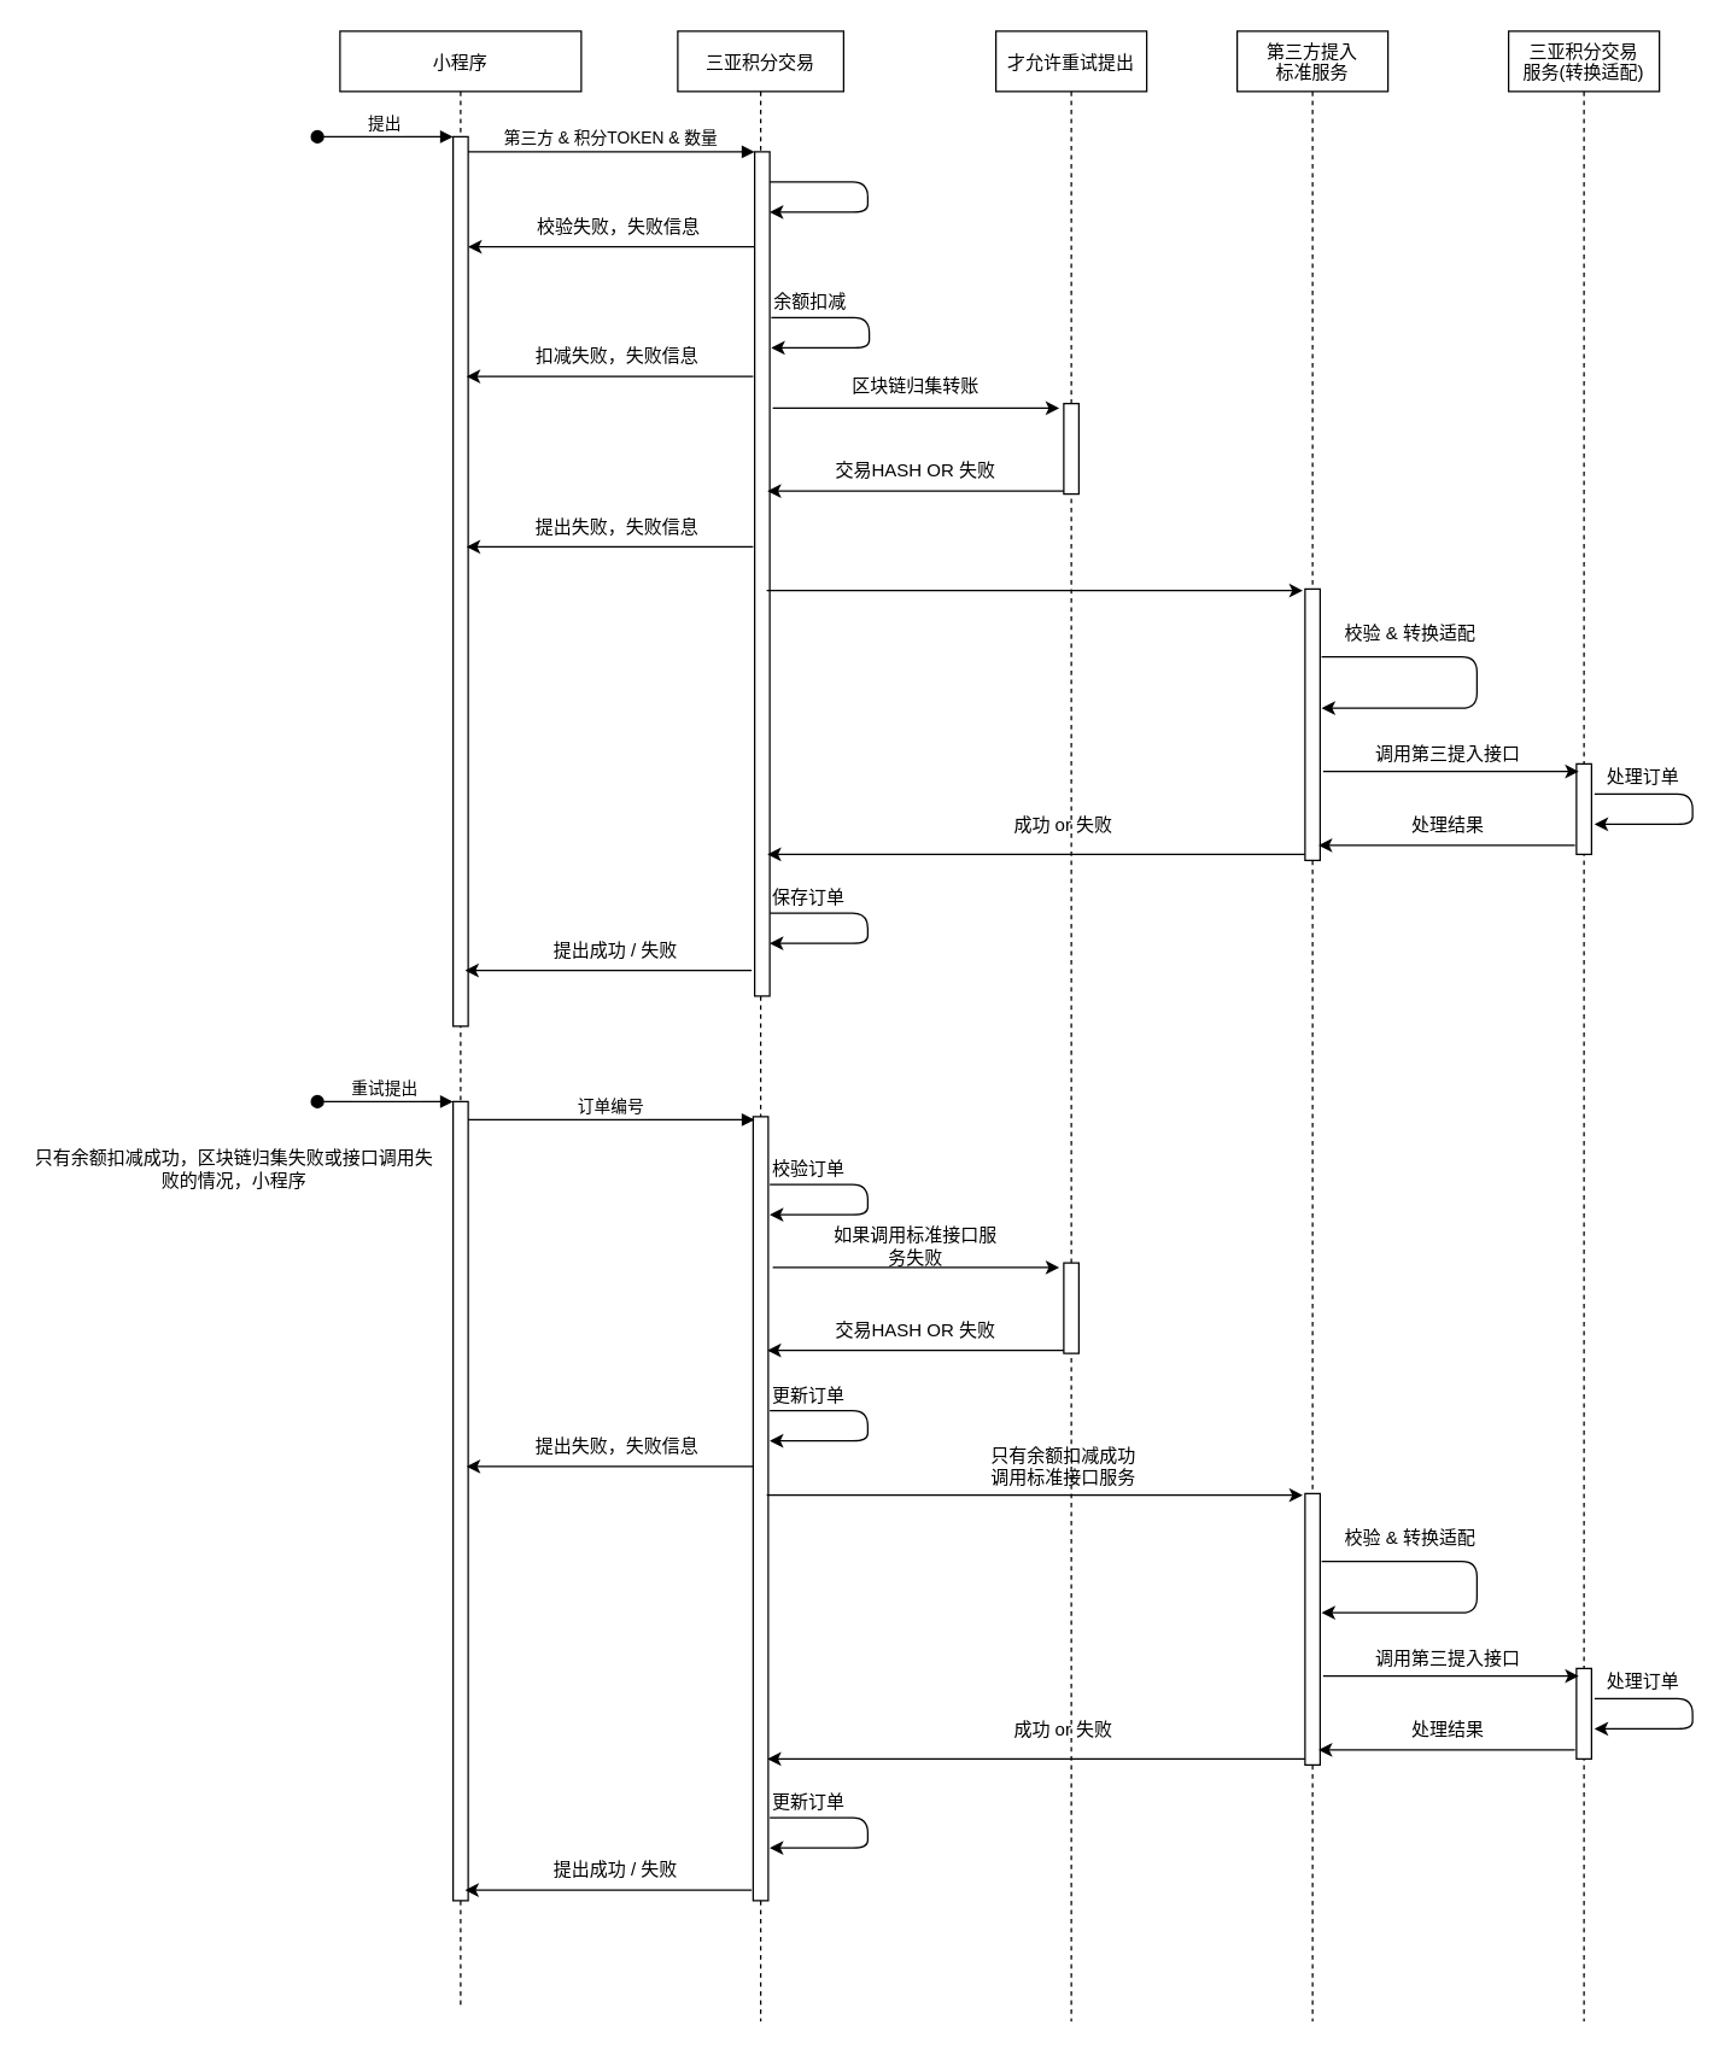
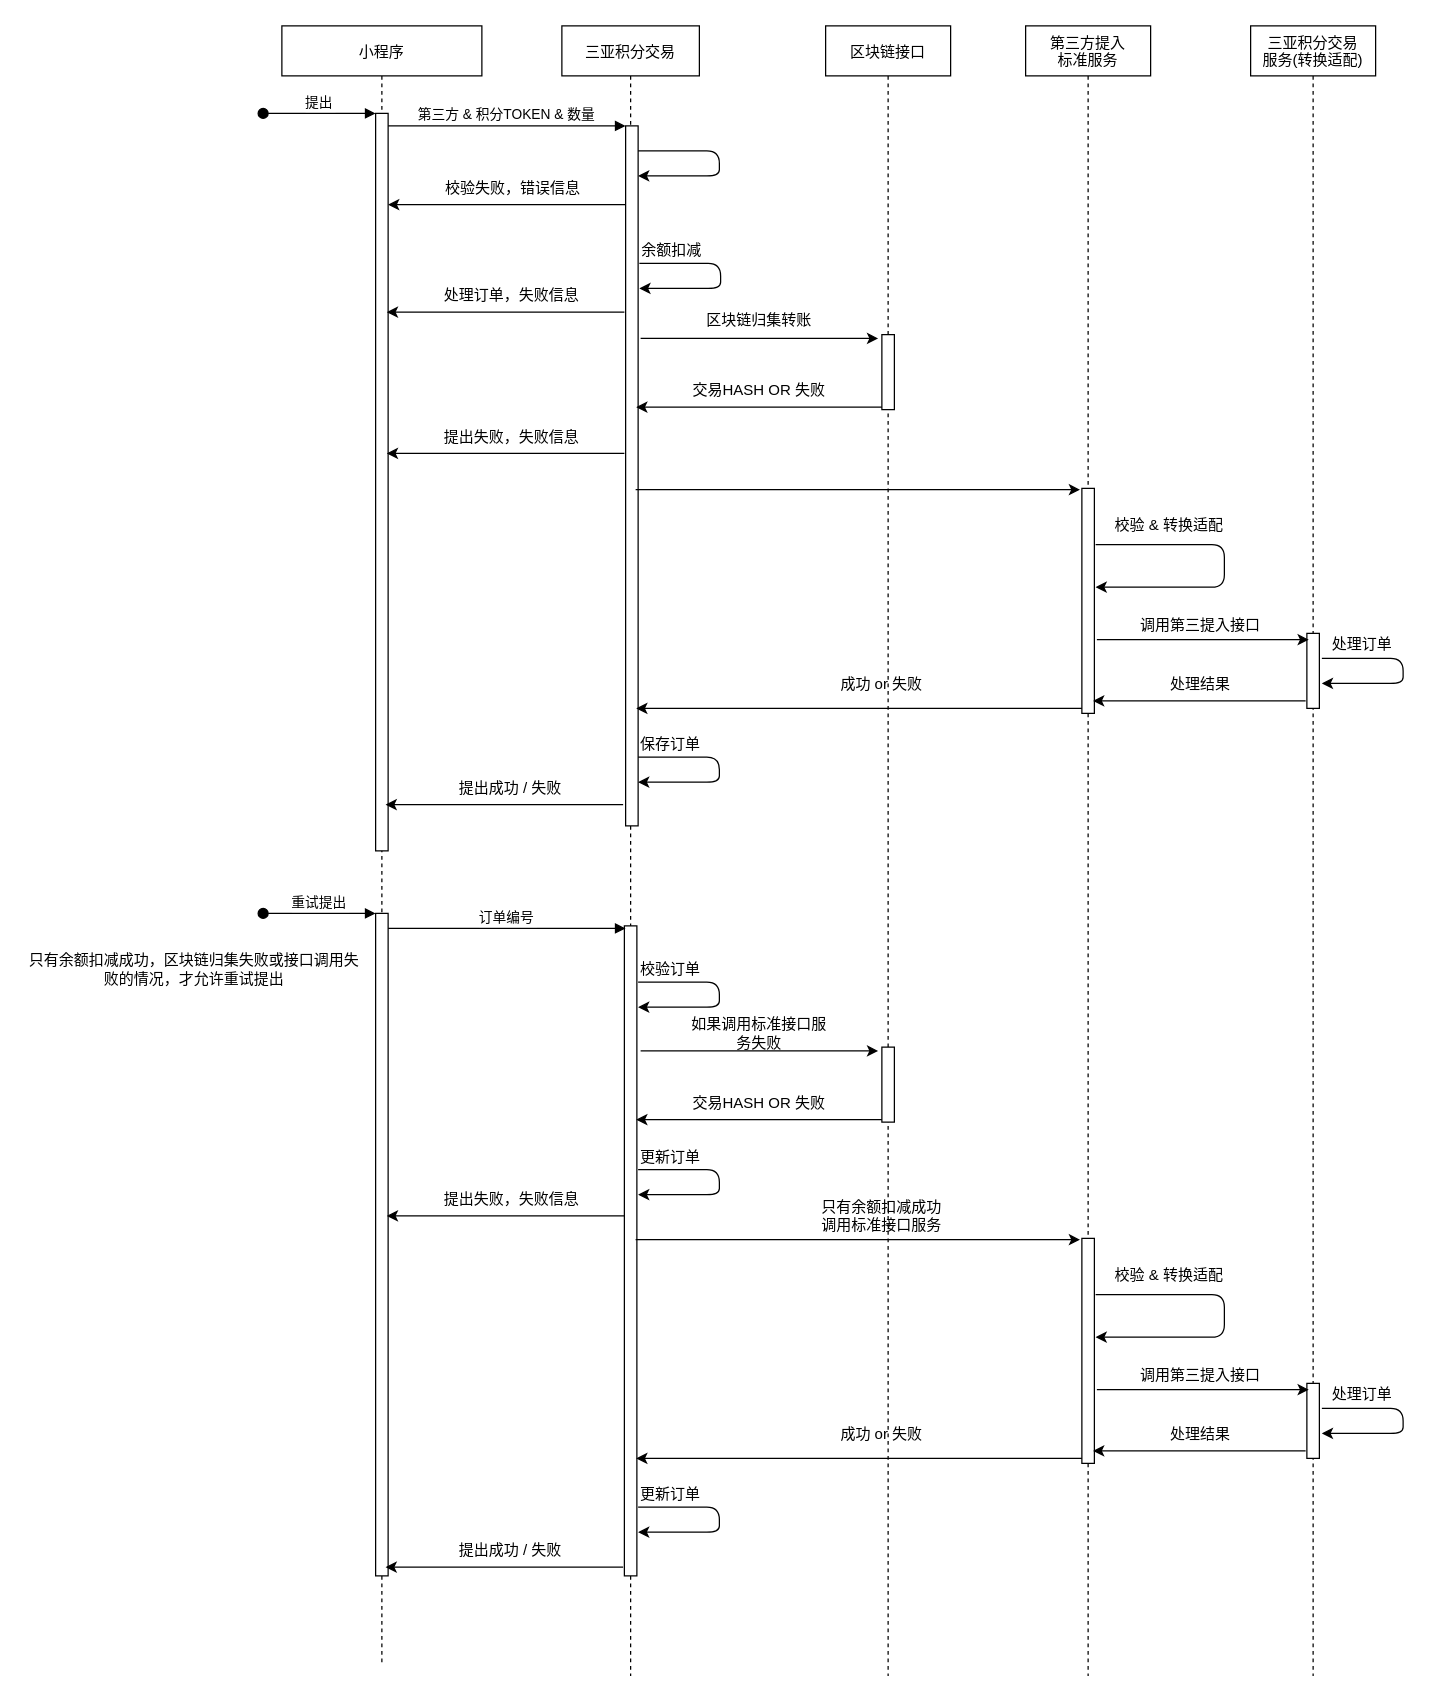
- <mxCell id="17" value="才允许重试提出" style="shape=umlLifeline;perimeter=lifelinePerimeter;container=1;collapsible=0;recursiveResize=0;rounded=0;shadow=0;strokeWidth=1;" vertex="1" parent="1"><mxGeometry x="660" y="20" width="100" height="1320" as="geometry" /></mxCell>
+ <mxCell id="17" value="区块链接口" style="shape=umlLifeline;perimeter=lifelinePerimeter;container=1;collapsible=0;recursiveResize=0;rounded=0;shadow=0;strokeWidth=1;" vertex="1" parent="1"><mxGeometry x="660" y="20" width="100" height="1320" as="geometry" /></mxCell>
- <mxCell id="27" value="校验失败，失败信息" style="text;html=1;strokeColor=none;fillColor=none;align=center;verticalAlign=middle;whiteSpace=wrap;rounded=0;" vertex="1" parent="1"><mxGeometry x="350" y="140" width="120" height="20" as="geometry" /></mxCell>
+ <mxCell id="27" value="校验失败，错误信息" style="text;html=1;strokeColor=none;fillColor=none;align=center;verticalAlign=middle;whiteSpace=wrap;rounded=0;" vertex="1" parent="1"><mxGeometry x="350" y="140" width="120" height="20" as="geometry" /></mxCell>
- <mxCell id="40" value="扣减失败，失败信息" style="text;html=1;strokeColor=none;fillColor=none;align=center;verticalAlign=middle;whiteSpace=wrap;rounded=0;" vertex="1" parent="1"><mxGeometry x="349" y="226" width="120" height="20" as="geometry" /></mxCell>
+ <mxCell id="40" value="处理订单，失败信息" style="text;html=1;strokeColor=none;fillColor=none;align=center;verticalAlign=middle;whiteSpace=wrap;rounded=0;" vertex="1" parent="1"><mxGeometry x="349" y="226" width="120" height="20" as="geometry" /></mxCell>
- <mxCell id="75" value="只有余额扣减成功，区块链归集失败或接口调用失败的情况，小程序" style="text;html=1;strokeColor=none;fillColor=none;align=center;verticalAlign=middle;whiteSpace=wrap;rounded=0;" vertex="1" parent="1"><mxGeometry x="20" y="765" width="270" height="20" as="geometry" /></mxCell>
+ <mxCell id="75" value="只有余额扣减成功，区块链归集失败或接口调用失败的情况，才允许重试提出" style="text;html=1;strokeColor=none;fillColor=none;align=center;verticalAlign=middle;whiteSpace=wrap;rounded=0;" vertex="1" parent="1"><mxGeometry x="20" y="765" width="270" height="20" as="geometry" /></mxCell>
